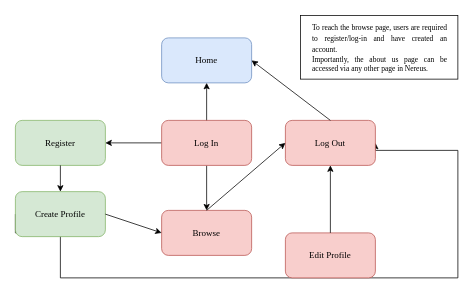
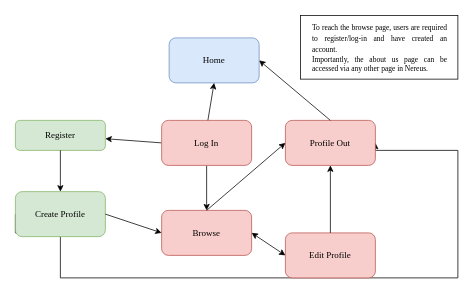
- <mxCell id="2" value="&lt;font&gt;Home&lt;/font&gt;" style="rounded=1;whiteSpace=wrap;html=1;fillColor=#dae8fc;strokeColor=#6c8ebf;fontFamily=Lucida Console;" vertex="1" parent="1"><mxGeometry x="215" y="50" width="120" height="60" as="geometry" /></mxCell>
+ <mxCell id="2" value="&lt;font&gt;Home&lt;/font&gt;" style="rounded=1;whiteSpace=wrap;html=1;fillColor=#dae8fc;strokeColor=#6c8ebf;fontFamily=Lucida Console;" vertex="1" parent="1"><mxGeometry x="225" y="50" width="120" height="60" as="geometry" /></mxCell>
- <mxCell id="3" value="Register" style="rounded=1;whiteSpace=wrap;html=1;fillColor=#d5e8d4;strokeColor=#82b366;fontFamily=Lucida Console;" vertex="1" parent="1"><mxGeometry x="20" y="160" width="120" height="60" as="geometry" /></mxCell>
+ <mxCell id="3" value="Register" style="rounded=1;whiteSpace=wrap;html=1;fillColor=#d5e8d4;strokeColor=#82b366;fontFamily=Lucida Console;" vertex="1" parent="1"><mxGeometry x="20" y="160" width="120" height="40" as="geometry" /></mxCell>
- <mxCell id="13" value="Log Out" style="rounded=1;whiteSpace=wrap;html=1;fillColor=#f8cecc;strokeColor=#b85450;fontFamily=Lucida Console;" vertex="1" parent="1"><mxGeometry x="380" y="160" width="120" height="60" as="geometry" /></mxCell>
+ <mxCell id="13" value="Profile Out" style="rounded=1;whiteSpace=wrap;html=1;fillColor=#f8cecc;strokeColor=#b85450;fontFamily=Lucida Console;" vertex="1" parent="1"><mxGeometry x="380" y="160" width="120" height="60" as="geometry" /></mxCell>
+ <mxCell id="11" value="" style="endArrow=classic;startArrow=classic;html=1;rounded=0;exitX=1;exitY=0.5;exitDx=0;exitDy=0;entryX=0;entryY=0.5;entryDx=0;entryDy=0;fontFamily=Lucida Console;" edge="1" parent="1" source="9" target="8"><mxGeometry width="50" height="50" relative="1" as="geometry"><mxPoint x="300" y="330" as="sourcePoint" /><mxPoint x="350" y="280" as="targetPoint" /></mxGeometry></mxCell>
